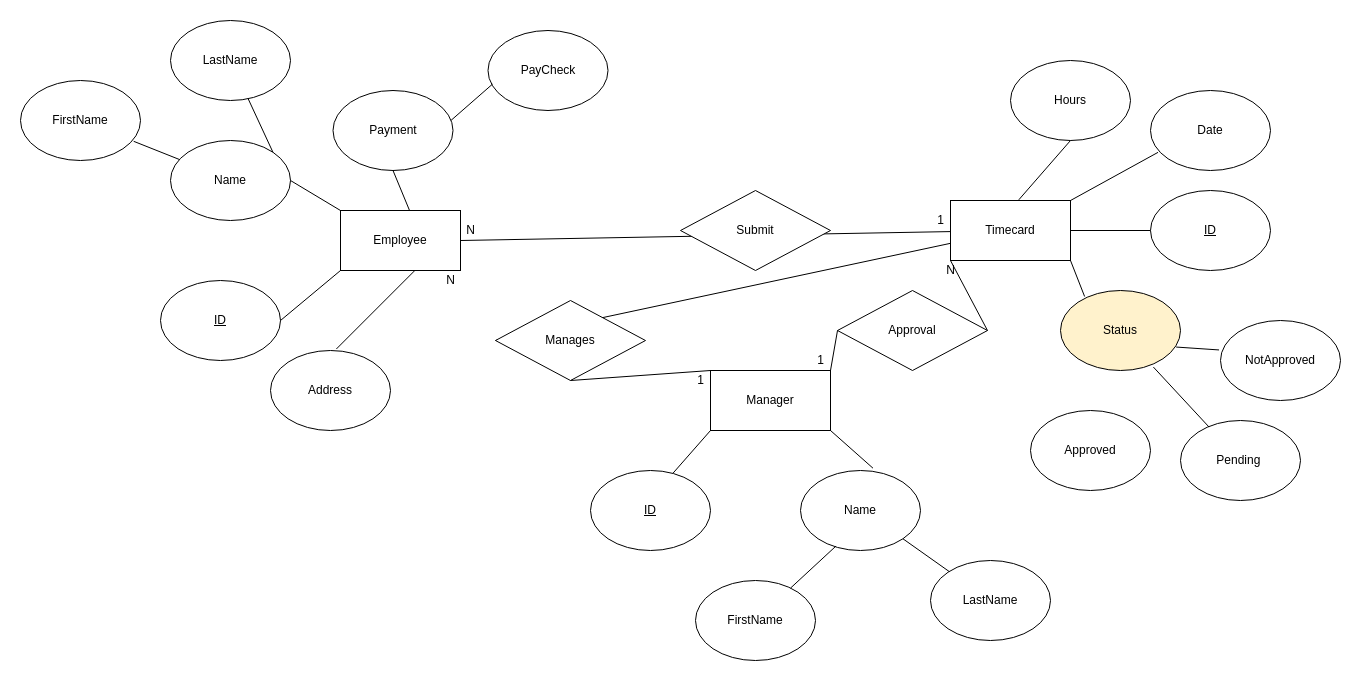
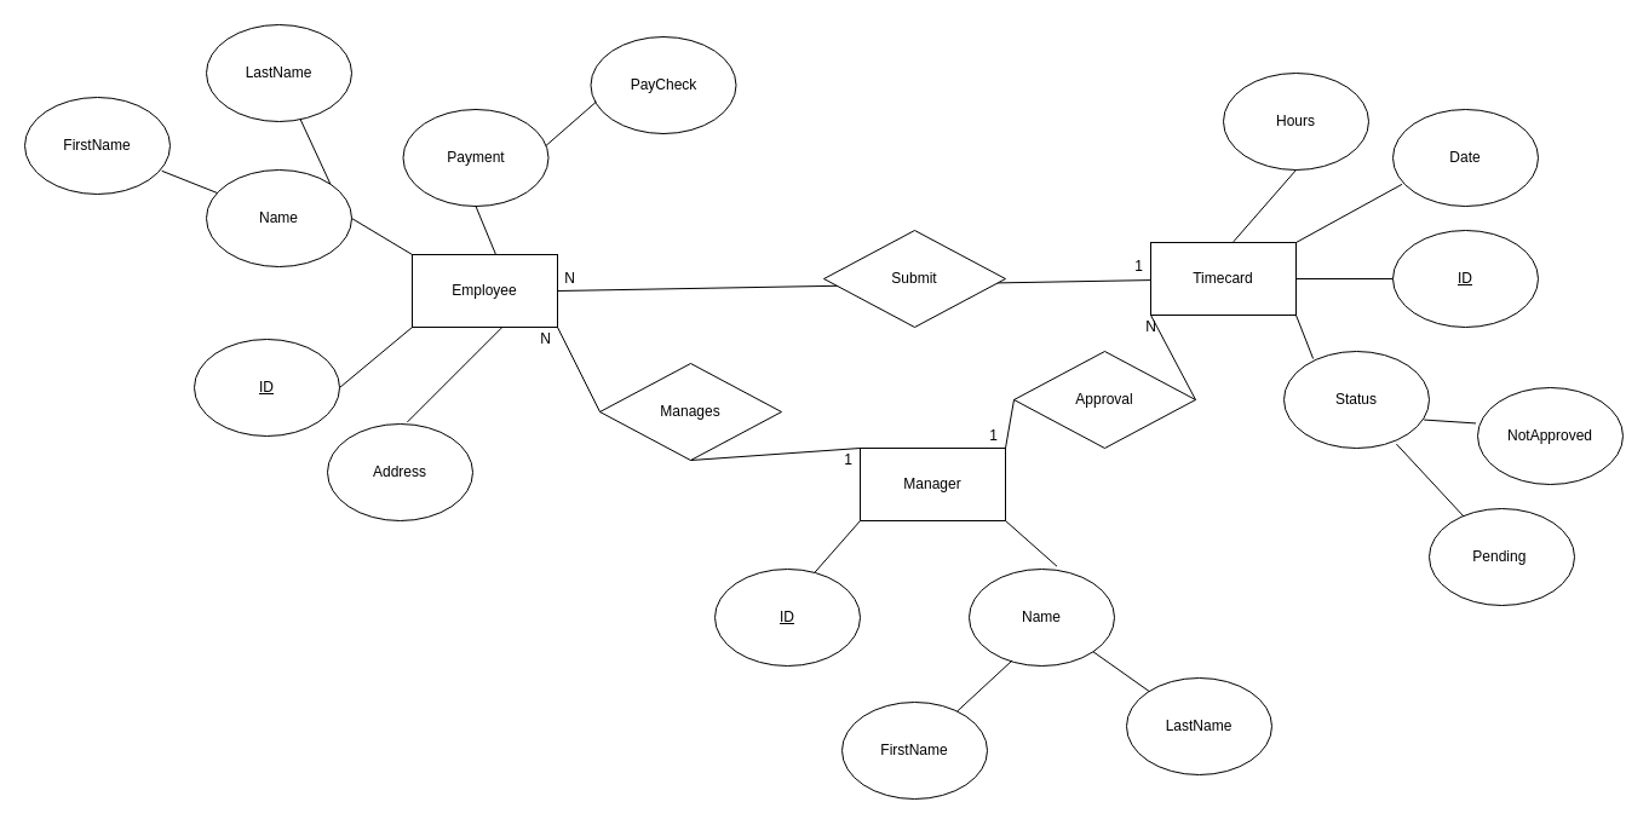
- <mxCell id="30" value="" style="endArrow=none;html=1;exitX=0;exitY=0.5;exitDx=0;exitDy=0;" parent="1" source="31" target="4" edge="1"><mxGeometry width="50" height="50" relative="1" as="geometry"><mxPoint x="600" y="340" as="sourcePoint" /><mxPoint x="650" y="290" as="targetPoint" /></mxGeometry></mxCell>
+ <mxCell id="30" value="" style="endArrow=none;html=1;exitX=0;exitY=0.5;exitDx=0;exitDy=0;entryX=1;entryY=1;entryDx=0;entryDy=0;" parent="1" source="31" target="2" edge="1"><mxGeometry width="50" height="50" relative="1" as="geometry"><mxPoint x="600" y="340" as="sourcePoint" /><mxPoint x="650" y="290" as="targetPoint" /></mxGeometry></mxCell>
- <mxCell id="13" value="Status" style="ellipse;whiteSpace=wrap;html=1;fillColor=#fff2cc;" parent="1" vertex="1"><mxGeometry x="1060" y="290" width="120" height="80" as="geometry" /></mxCell>
+ <mxCell id="13" value="Status" style="ellipse;whiteSpace=wrap;html=1;" parent="1" vertex="1"><mxGeometry x="1060" y="290" width="120" height="80" as="geometry" /></mxCell>
- <mxCell id="27" value="Approved" style="ellipse;whiteSpace=wrap;html=1;" parent="1" vertex="1"><mxGeometry x="1030" y="410" width="120" height="80" as="geometry" /></mxCell>
